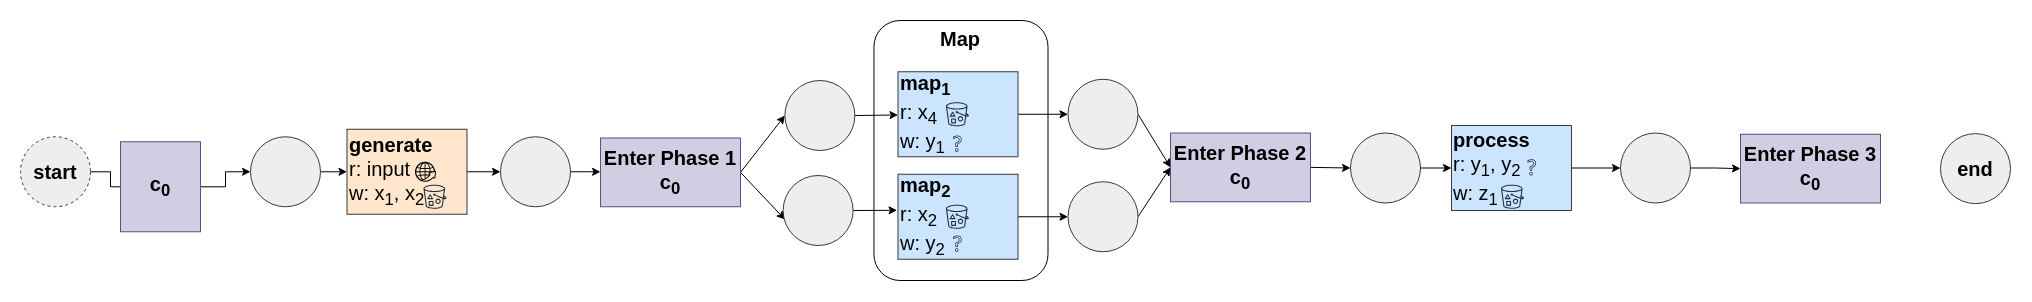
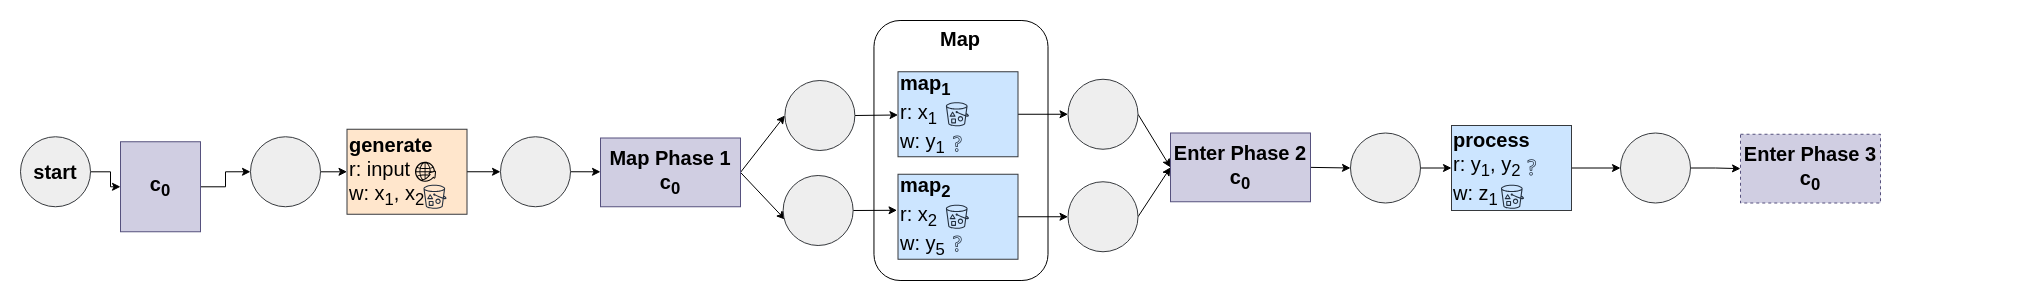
- <mxCell id="14" value="&lt;b&gt;map&lt;sub&gt;1&lt;/sub&gt;&lt;br&gt;&lt;/b&gt;r: x&lt;sub&gt;4&lt;/sub&gt;&lt;br&gt;w: y&lt;sub&gt;1&lt;/sub&gt;" style="rounded=0;whiteSpace=wrap;html=1;fontSize=20;align=left;fillColor=#cce5ff;strokeColor=#36393d;" parent="1" vertex="1"><mxGeometry x="897.5" y="71.25" width="120" height="85" as="geometry" /></mxCell>
+ <mxCell id="14" value="&lt;b&gt;map&lt;sub&gt;1&lt;/sub&gt;&lt;br&gt;&lt;/b&gt;r: x&lt;sub&gt;1&lt;/sub&gt;&lt;br&gt;w: y&lt;sub&gt;1&lt;/sub&gt;" style="rounded=0;whiteSpace=wrap;html=1;fontSize=20;align=left;fillColor=#cce5ff;strokeColor=#36393d;" parent="1" vertex="1"><mxGeometry x="897.5" y="71.25" width="120" height="85" as="geometry" /></mxCell>
- <mxCell id="43" value="Enter Phase 3&lt;br&gt;c&lt;sub&gt;0&lt;/sub&gt;" style="rounded=0;whiteSpace=wrap;html=1;fontSize=20;fillColor=#d0cee2;strokeColor=#56517e;fontStyle=1" vertex="1" parent="1"><mxGeometry x="1740" y="133.75" width="140" height="68.75" as="geometry" /></mxCell>
+ <mxCell id="43" value="Enter Phase 3&lt;br&gt;c&lt;sub&gt;0&lt;/sub&gt;" style="rounded=0;whiteSpace=wrap;html=1;fontSize=20;fillColor=#d0cee2;strokeColor=#56517e;fontStyle=1;dashed=1;" vertex="1" parent="1"><mxGeometry x="1740" y="133.75" width="140" height="68.75" as="geometry" /></mxCell>
- <mxCell id="31" value="end" style="ellipse;whiteSpace=wrap;html=1;aspect=fixed;fontSize=20;fontStyle=1;fillColor=#eeeeee;strokeColor=#36393d;" parent="1" vertex="1"><mxGeometry x="1940" y="133.13" width="70" height="70" as="geometry" /></mxCell>
- <mxCell id="4" value="start" style="ellipse;whiteSpace=wrap;html=1;aspect=fixed;fontSize=20;fontStyle=1;fillColor=#eeeeee;strokeColor=#36393d;dashed=1;" parent="1" vertex="1"><mxGeometry x="20" y="136.25" width="70" height="70" as="geometry" /></mxCell>
+ <mxCell id="4" value="start" style="ellipse;whiteSpace=wrap;html=1;aspect=fixed;fontSize=20;fontStyle=1;fillColor=#eeeeee;strokeColor=#36393d;" parent="1" vertex="1"><mxGeometry x="20" y="136.25" width="70" height="70" as="geometry" /></mxCell>
- <mxCell id="36" value="Enter Phase 1&lt;br&gt;c&lt;sub&gt;0&lt;/sub&gt;" style="rounded=0;whiteSpace=wrap;html=1;fontSize=20;fillColor=#d0cee2;strokeColor=#56517e;fontStyle=1" parent="1" vertex="1"><mxGeometry x="600" y="137.5" width="140" height="68.75" as="geometry" /></mxCell>
+ <mxCell id="36" value="Map Phase 1&lt;br&gt;c&lt;sub&gt;0&lt;/sub&gt;" style="rounded=0;whiteSpace=wrap;html=1;fontSize=20;fillColor=#d0cee2;strokeColor=#56517e;fontStyle=1" parent="1" vertex="1"><mxGeometry x="600" y="137.5" width="140" height="68.75" as="geometry" /></mxCell>
- <mxCell id="3" style="edgeStyle=orthogonalEdgeStyle;rounded=0;orthogonalLoop=1;jettySize=auto;html=1;entryX=0;entryY=0.5;entryDx=0;entryDy=0;fontSize=20;endArrow=none;" parent="1" source="4" target="6" edge="1"><mxGeometry relative="1" as="geometry" /></mxCell>
+ <mxCell id="3" style="edgeStyle=orthogonalEdgeStyle;rounded=0;orthogonalLoop=1;jettySize=auto;html=1;entryX=0;entryY=0.5;entryDx=0;entryDy=0;fontSize=20;" parent="1" source="4" target="6" edge="1"><mxGeometry relative="1" as="geometry" /></mxCell>
- <mxCell id="18" value="&lt;b&gt;map&lt;sub&gt;2&lt;/sub&gt;&lt;/b&gt;&lt;br&gt;r: x&lt;sub&gt;2&lt;/sub&gt;&lt;br&gt;w: y&lt;sub&gt;2&lt;/sub&gt;" style="rounded=0;whiteSpace=wrap;html=1;fontSize=20;align=left;fillColor=#cce5ff;strokeColor=#36393d;" parent="1" vertex="1"><mxGeometry x="897.5" y="173.75" width="120" height="85" as="geometry" /></mxCell>
+ <mxCell id="18" value="&lt;b&gt;map&lt;sub&gt;2&lt;/sub&gt;&lt;/b&gt;&lt;br&gt;r: x&lt;sub&gt;2&lt;/sub&gt;&lt;br&gt;w: y&lt;sub&gt;5&lt;/sub&gt;" style="rounded=0;whiteSpace=wrap;html=1;fontSize=20;align=left;fillColor=#cce5ff;strokeColor=#36393d;" parent="1" vertex="1"><mxGeometry x="897.5" y="173.75" width="120" height="85" as="geometry" /></mxCell>
